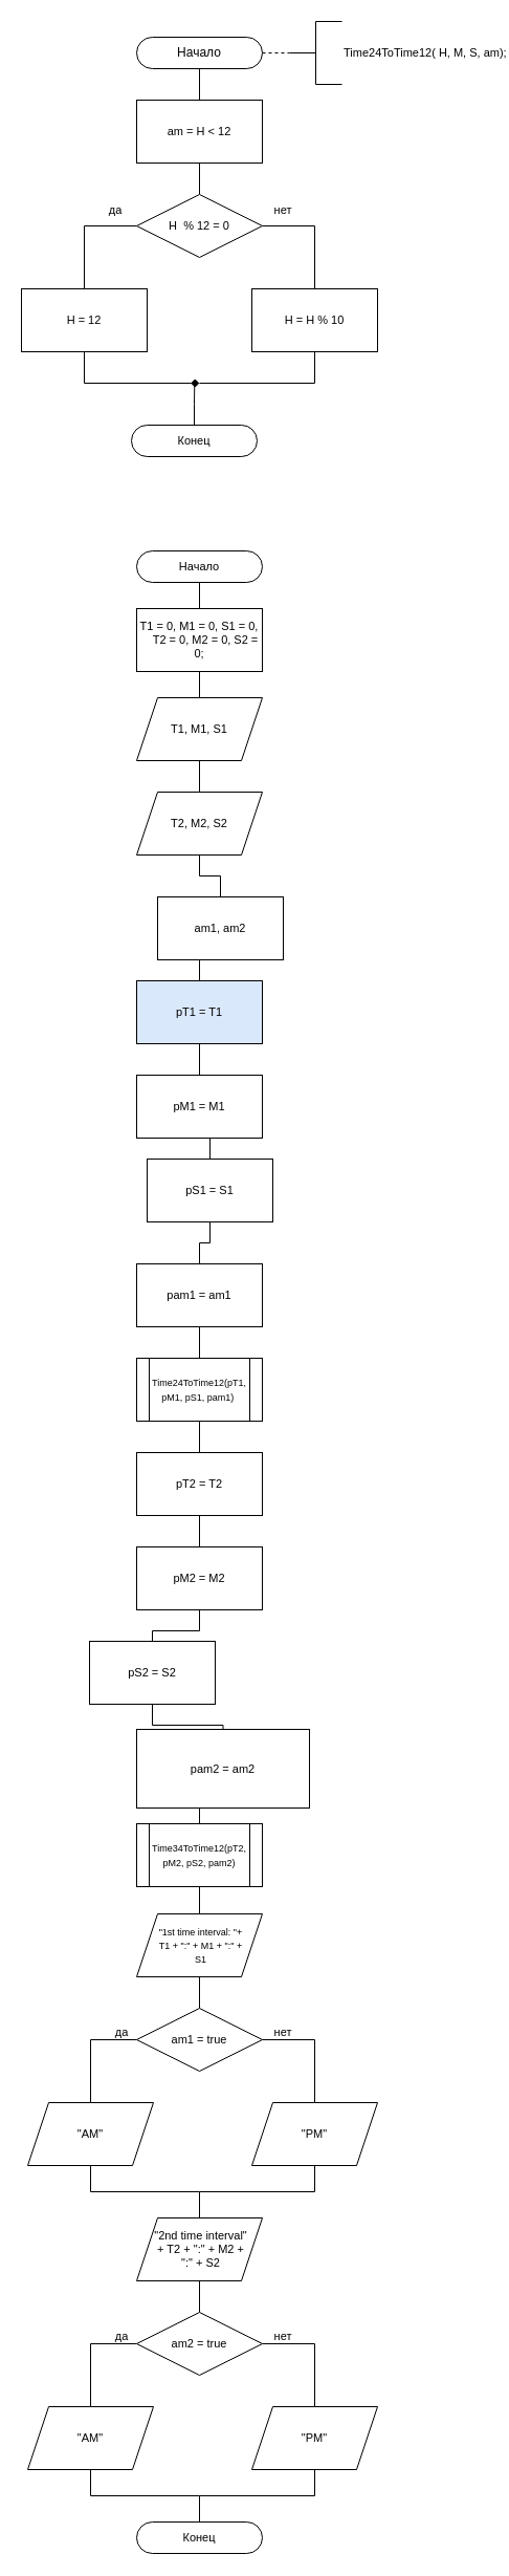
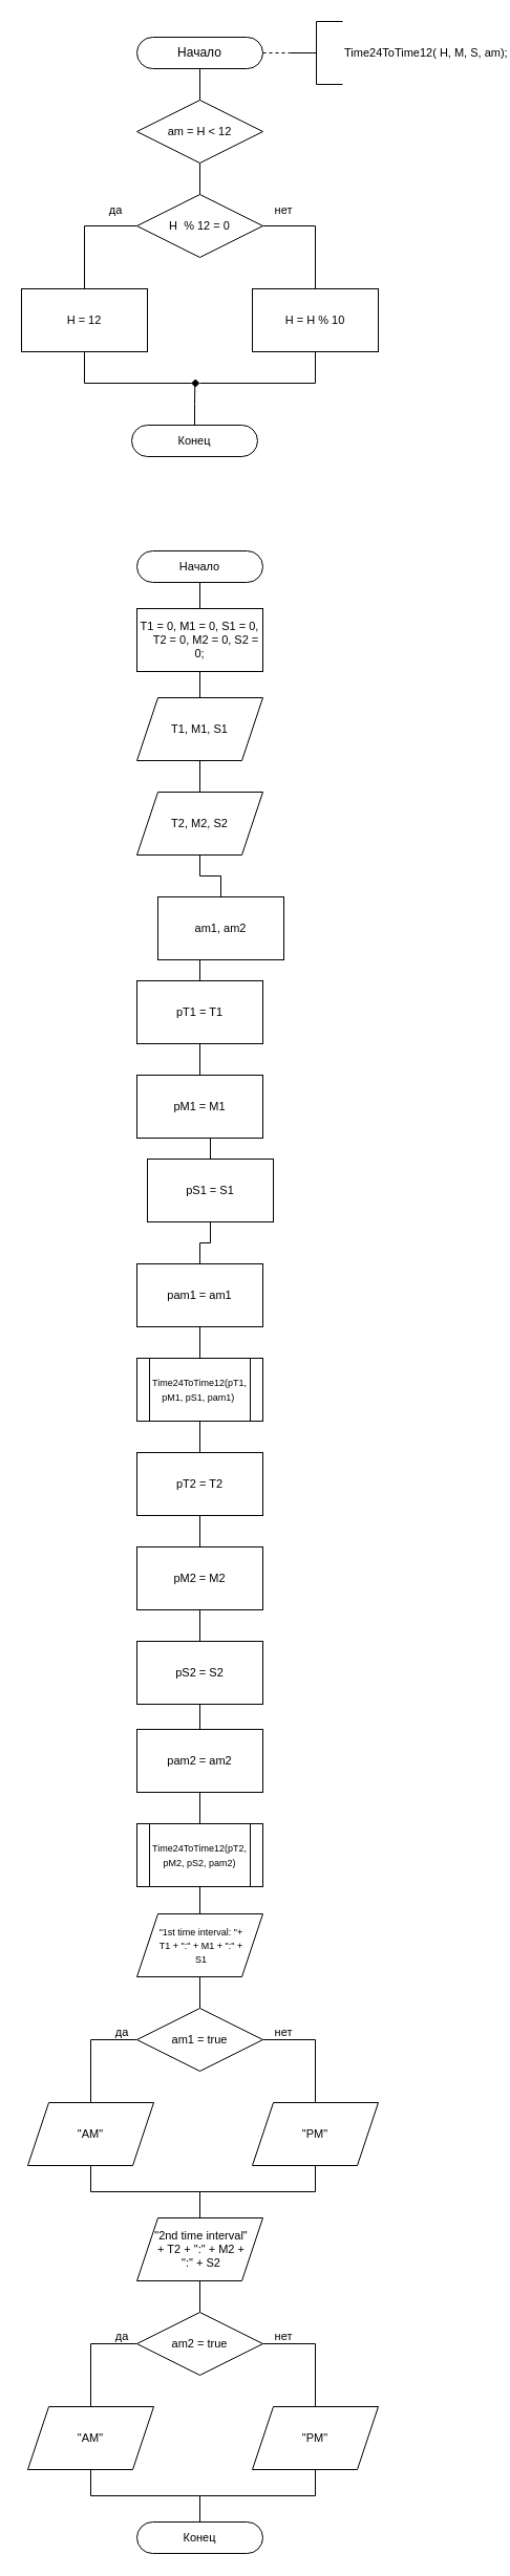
- <mxCell id="7" value="am = H &amp;lt; 12" style="rounded=0;whiteSpace=wrap;html=1;fontFamily=Helvetica;fontSize=11;fontColor=default;" vertex="1" parent="1"><mxGeometry x="130" y="95" width="120" height="60" as="geometry" /></mxCell>
+ <mxCell id="7" value="am = H &amp;lt; 12" style="rhombus;whiteSpace=wrap;html=1;fontFamily=Helvetica;fontSize=11;fontColor=default;" vertex="1" parent="1"><mxGeometry x="130" y="95" width="120" height="60" as="geometry" /></mxCell>
- <mxCell id="32" value="pT1 = T1" style="rounded=0;whiteSpace=wrap;html=1;fontFamily=Helvetica;fontSize=11;fontColor=default;fillColor=#dae8fc;" vertex="1" parent="1"><mxGeometry x="130" y="935" width="120" height="60" as="geometry" /></mxCell>
+ <mxCell id="32" value="pT1 = T1" style="rounded=0;whiteSpace=wrap;html=1;fontFamily=Helvetica;fontSize=11;fontColor=default;" vertex="1" parent="1"><mxGeometry x="130" y="935" width="120" height="60" as="geometry" /></mxCell>
- <mxCell id="44" value="pS2 = S2" style="rounded=0;whiteSpace=wrap;html=1;fontFamily=Helvetica;fontSize=11;fontColor=default;" vertex="1" parent="1"><mxGeometry x="85" y="1565" width="120" height="60" as="geometry" /></mxCell>
+ <mxCell id="44" value="pS2 = S2" style="rounded=0;whiteSpace=wrap;html=1;fontFamily=Helvetica;fontSize=11;fontColor=default;" vertex="1" parent="1"><mxGeometry x="130" y="1565" width="120" height="60" as="geometry" /></mxCell>
- <mxCell id="52" value="pam2 = am2" style="rounded=0;whiteSpace=wrap;html=1;fontFamily=Helvetica;fontSize=11;fontColor=default;" vertex="1" parent="1"><mxGeometry x="130" y="1649" width="165" height="75" as="geometry" /></mxCell>
+ <mxCell id="52" value="pam2 = am2" style="rounded=0;whiteSpace=wrap;html=1;fontFamily=Helvetica;fontSize=11;fontColor=default;" vertex="1" parent="1"><mxGeometry x="130" y="1649" width="120" height="60" as="geometry" /></mxCell>
- <mxCell id="46" value="&lt;font style=&quot;font-size: 9px;&quot;&gt;Time34ToTime12(pT2, pM2, pS2, pam2)&lt;/font&gt;" style="shape=process;whiteSpace=wrap;html=1;backgroundOutline=1;fontFamily=Helvetica;fontSize=11;fontColor=default;" vertex="1" parent="1"><mxGeometry x="130" y="1739" width="120" height="60" as="geometry" /></mxCell>
+ <mxCell id="46" value="&lt;font style=&quot;font-size: 9px;&quot;&gt;Time24ToTime12(pT2, pM2, pS2, pam2)&lt;/font&gt;" style="shape=process;whiteSpace=wrap;html=1;backgroundOutline=1;fontFamily=Helvetica;fontSize=11;fontColor=default;" vertex="1" parent="1"><mxGeometry x="130" y="1739" width="120" height="60" as="geometry" /></mxCell>
